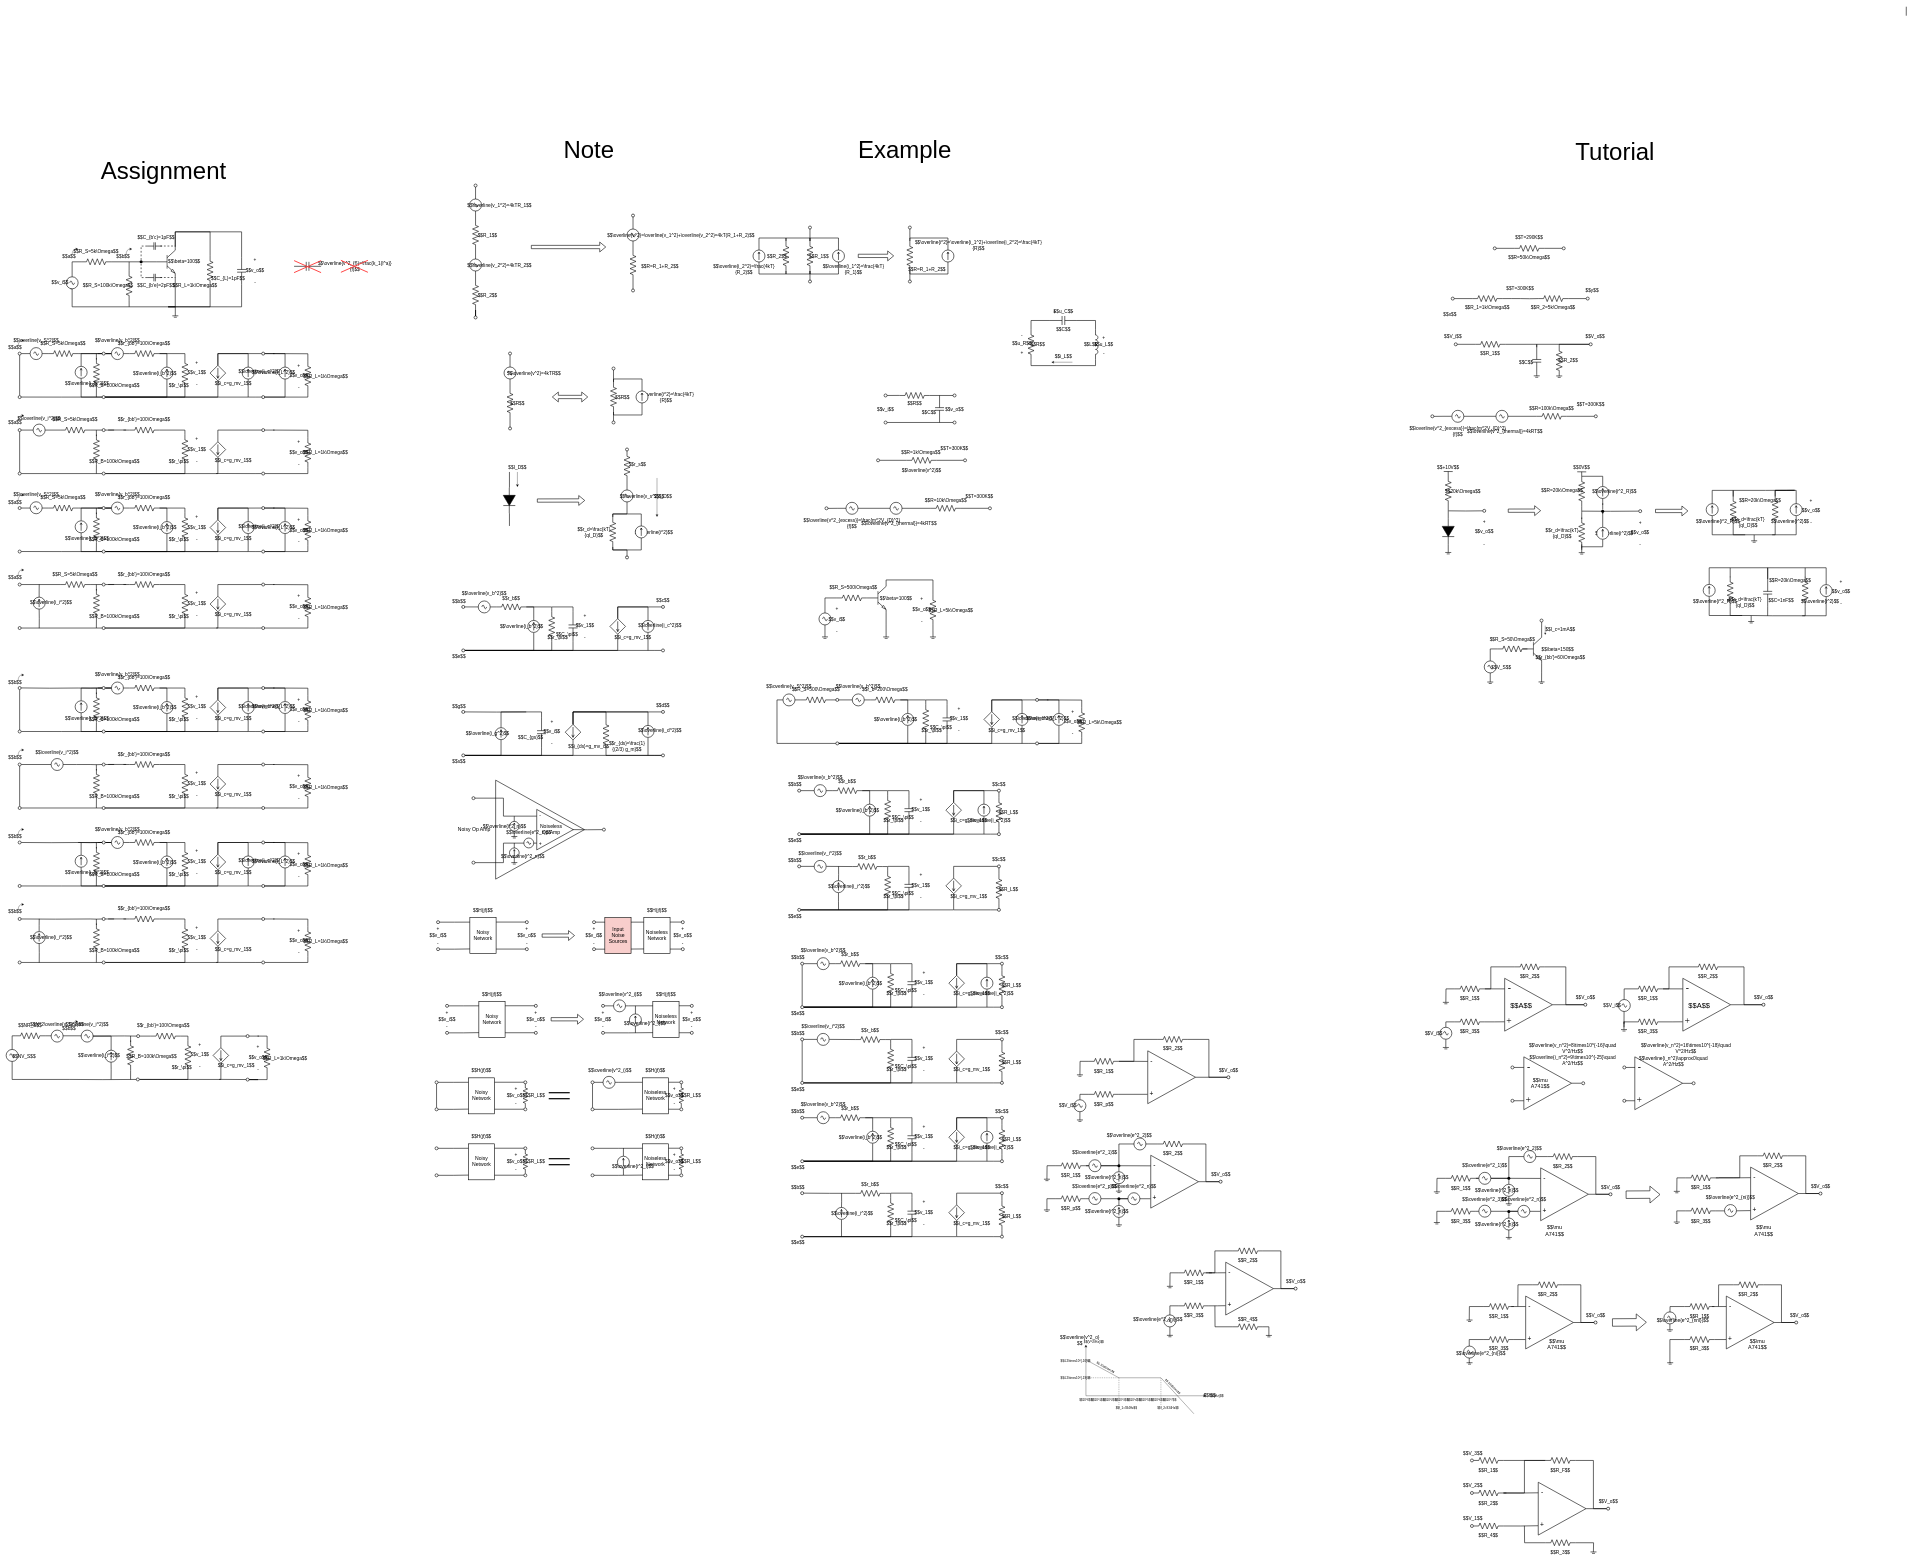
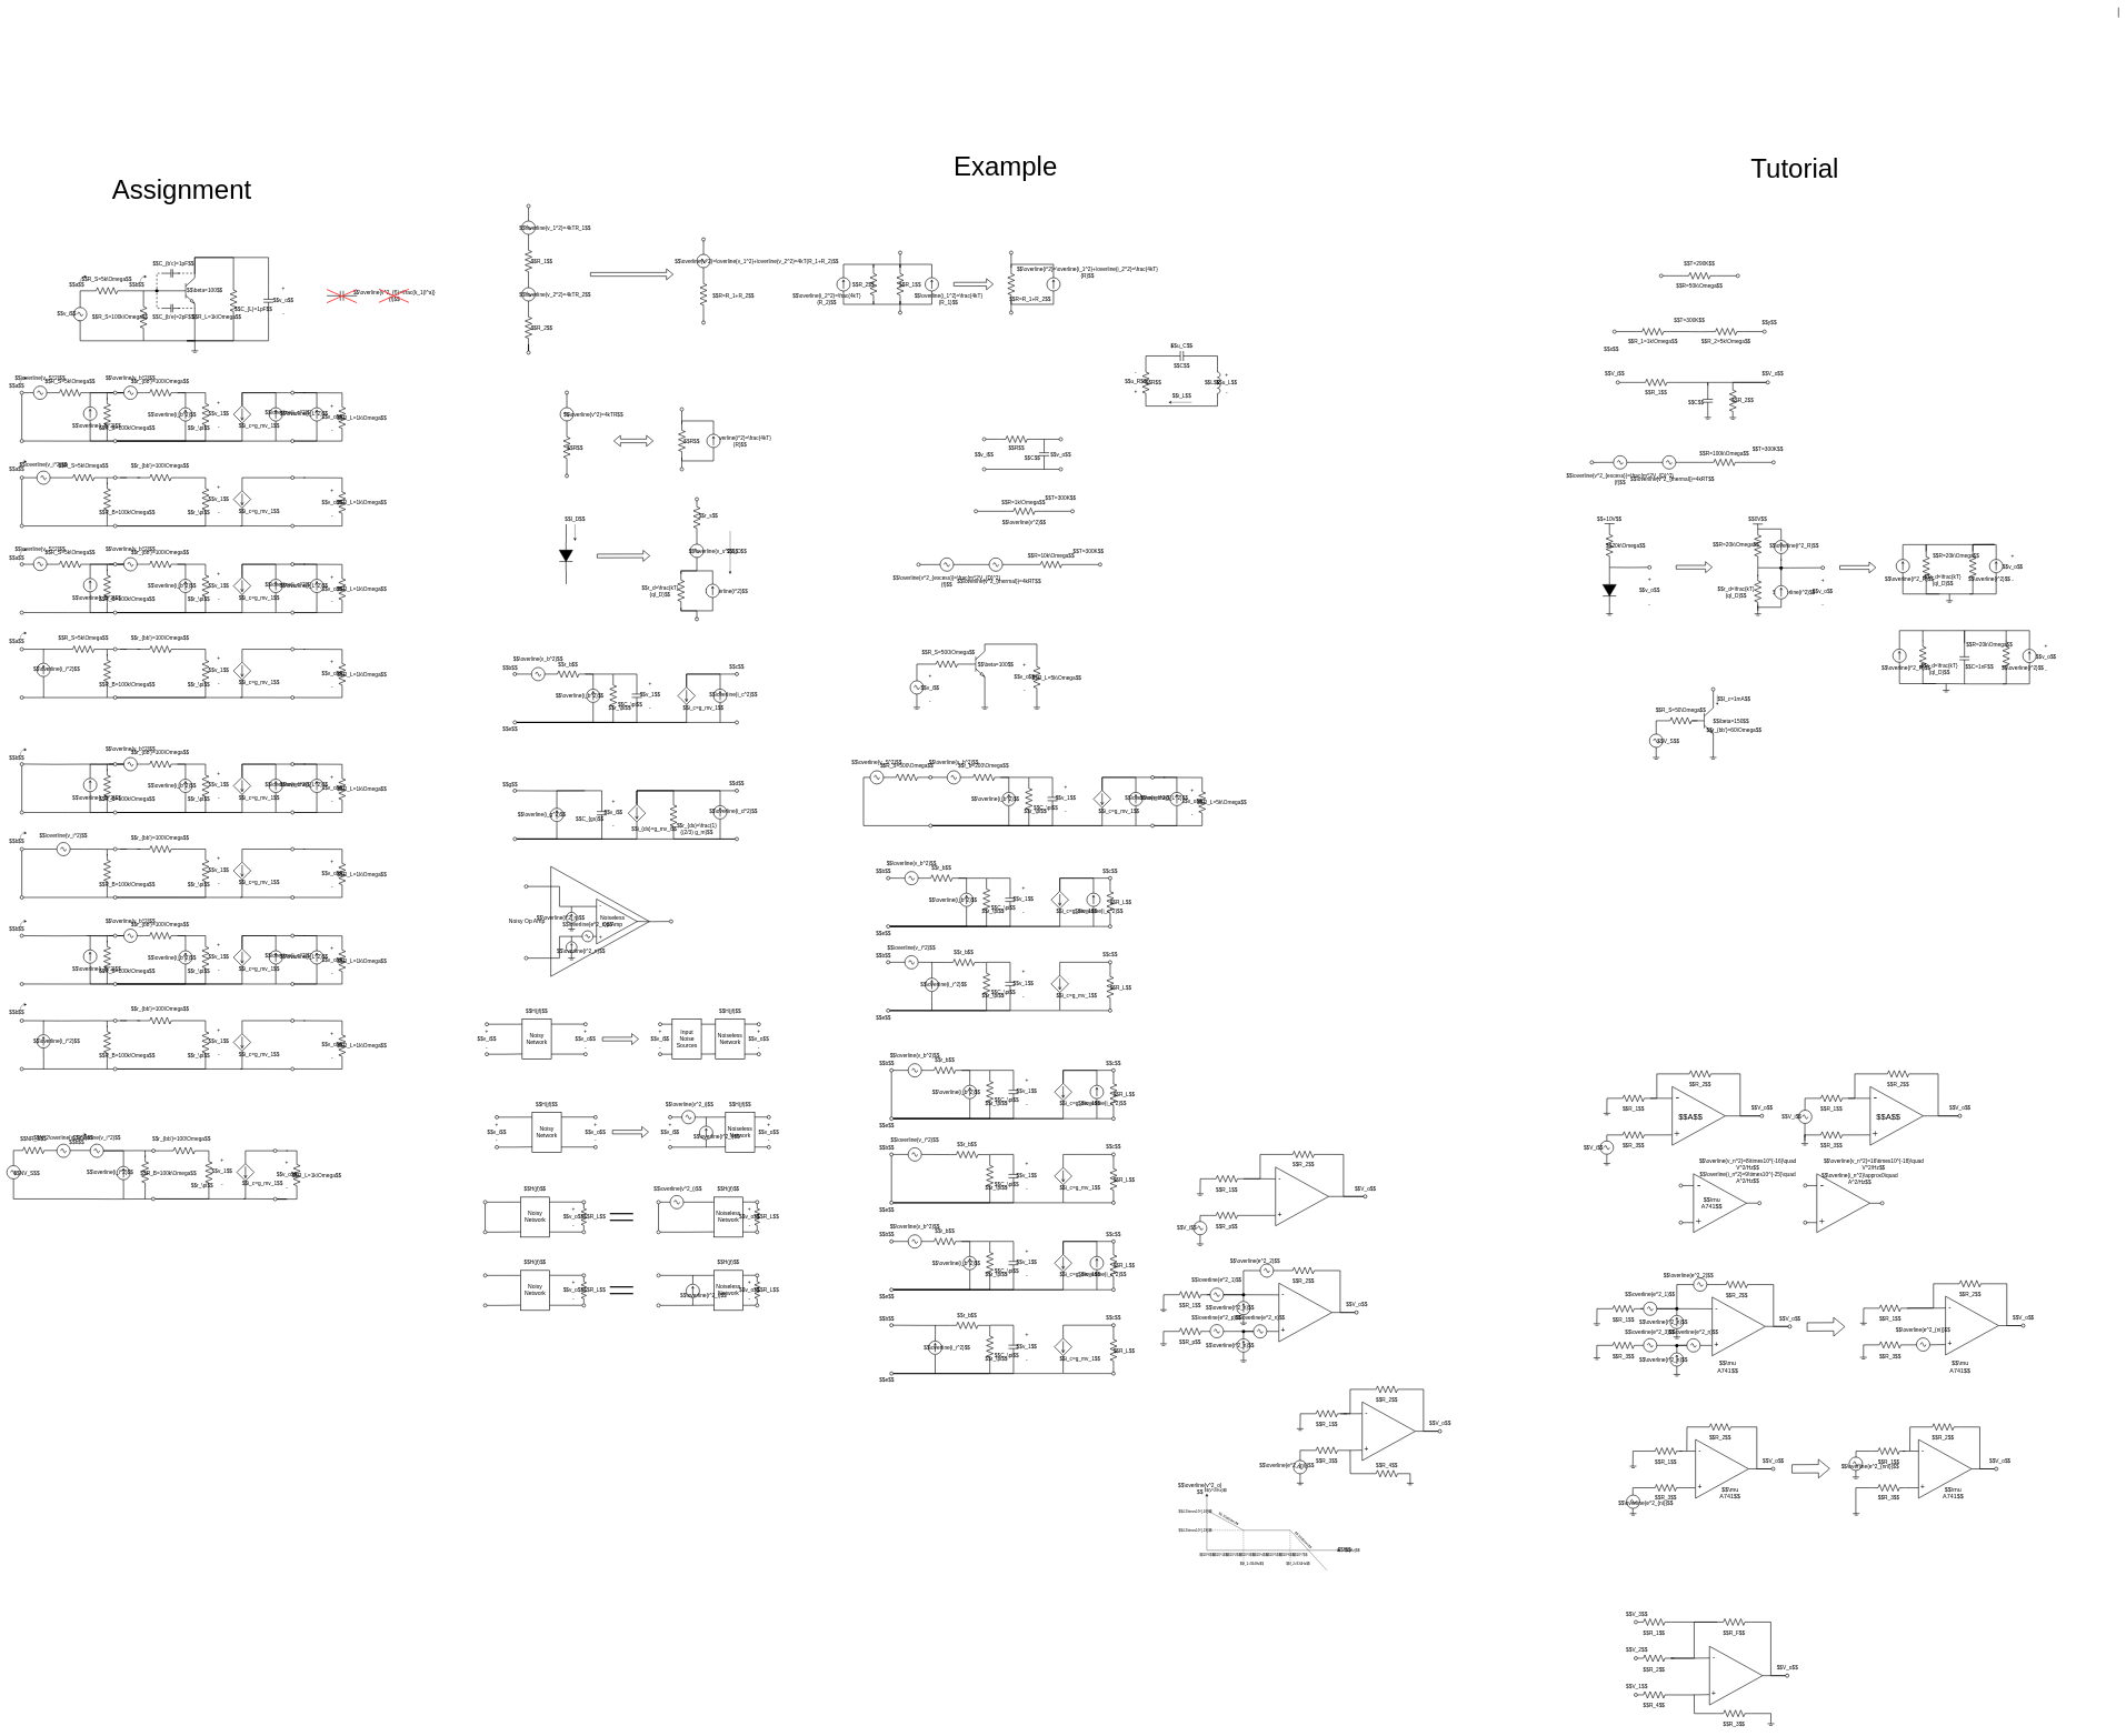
- <mxCell id="489" value="&lt;font style=&quot;font-size: 80px;&quot;&gt;Note&lt;/font&gt;" style="text;html=1;align=center;verticalAlign=middle;whiteSpace=wrap;rounded=0;" parent="1" vertex="1"><mxGeometry x="1726.5" y="402" width="472" height="190" as="geometry" /></mxCell>
- <mxCell id="281" value="$$s$$" style="text;html=1;align=center;verticalAlign=middle;whiteSpace=wrap;rounded=0;fontSize=16;" parent="1" vertex="1"><mxGeometry x="1500" y="2522" width="60" height="30" as="geometry" /></mxCell>
- <mxCell id="320" value="&lt;font style=&quot;font-size: 17px;&quot;&gt;Input Noise Sources&lt;/font&gt;" style="rounded=0;whiteSpace=wrap;html=1;strokeWidth=2;spacingLeft=1;fillColor=#f8cecc;" parent="1" vertex="1"><mxGeometry x="2016" y="3058" width="87.5" height="120" as="geometry" /></mxCell>
+ <mxCell id="320" value="&lt;font style=&quot;font-size: 17px;&quot;&gt;Input Noise Sources&lt;/font&gt;" style="rounded=0;whiteSpace=wrap;html=1;strokeWidth=2;spacingLeft=1;" parent="1" vertex="1"><mxGeometry x="2016" y="3058" width="87.5" height="120" as="geometry" /></mxCell>
